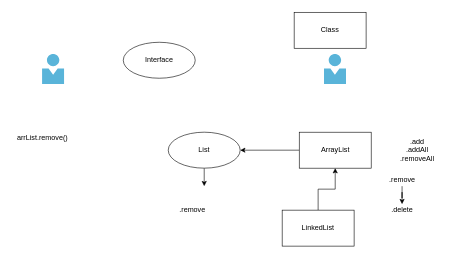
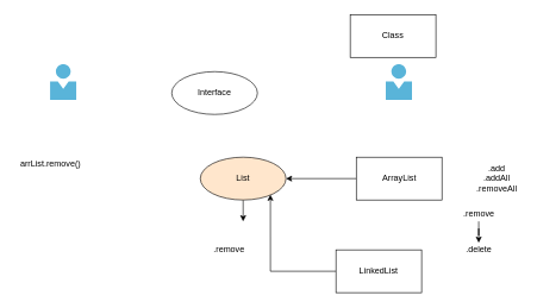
- <mxCell id="4" value="Interface" style="ellipse;whiteSpace=wrap;html=1;" parent="1" vertex="1"><mxGeometry x="205" y="70" width="120" height="60" as="geometry" /></mxCell>
+ <mxCell id="4" value="Interface" style="ellipse;whiteSpace=wrap;html=1;" parent="1" vertex="1"><mxGeometry x="240" y="100" width="120" height="60" as="geometry" /></mxCell>
- <mxCell id="14" value="List" style="ellipse;whiteSpace=wrap;html=1;" parent="1" vertex="1"><mxGeometry x="280" y="220" width="120" height="60" as="geometry" /></mxCell>
+ <mxCell id="14" value="List" style="ellipse;whiteSpace=wrap;html=1;fillColor=#ffe6cc;" parent="1" vertex="1"><mxGeometry x="280" y="220" width="120" height="60" as="geometry" /></mxCell>
- <mxCell id="16" style="edgeStyle=orthogonalEdgeStyle;rounded=0;orthogonalLoop=1;jettySize=auto;html=1;" parent="1" source="17" target="7" edge="1"><mxGeometry relative="1" as="geometry" /></mxCell>
+ <mxCell id="16" style="edgeStyle=orthogonalEdgeStyle;rounded=0;orthogonalLoop=1;jettySize=auto;html=1;entryX=0.818;entryY=0.876;entryDx=0;entryDy=0;entryPerimeter=0;" parent="1" source="17" target="14" edge="1"><mxGeometry relative="1" as="geometry" /></mxCell>
